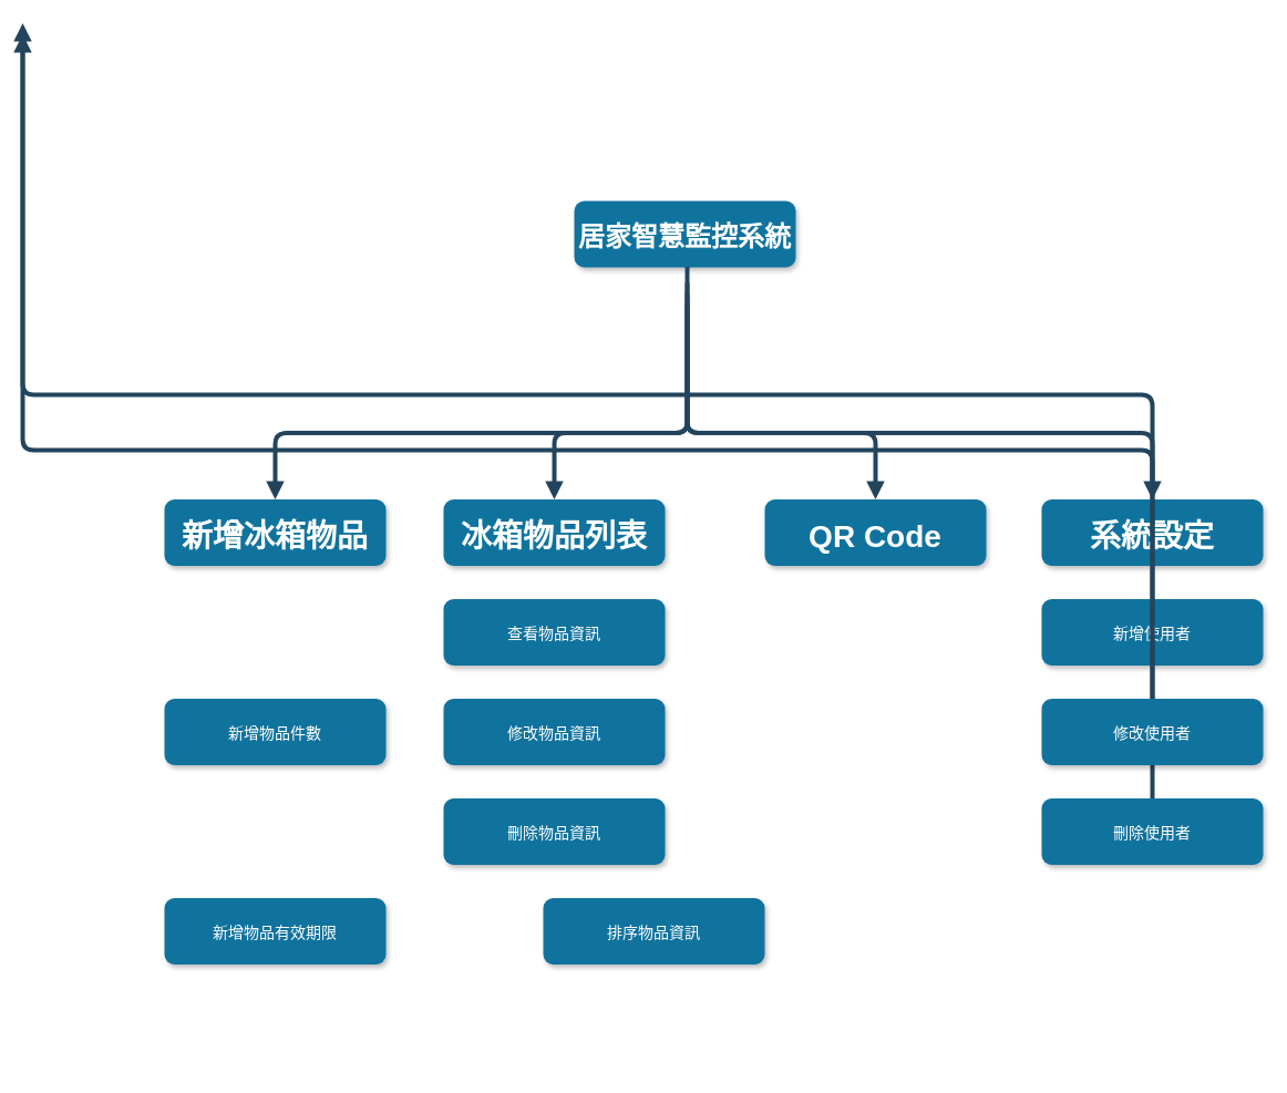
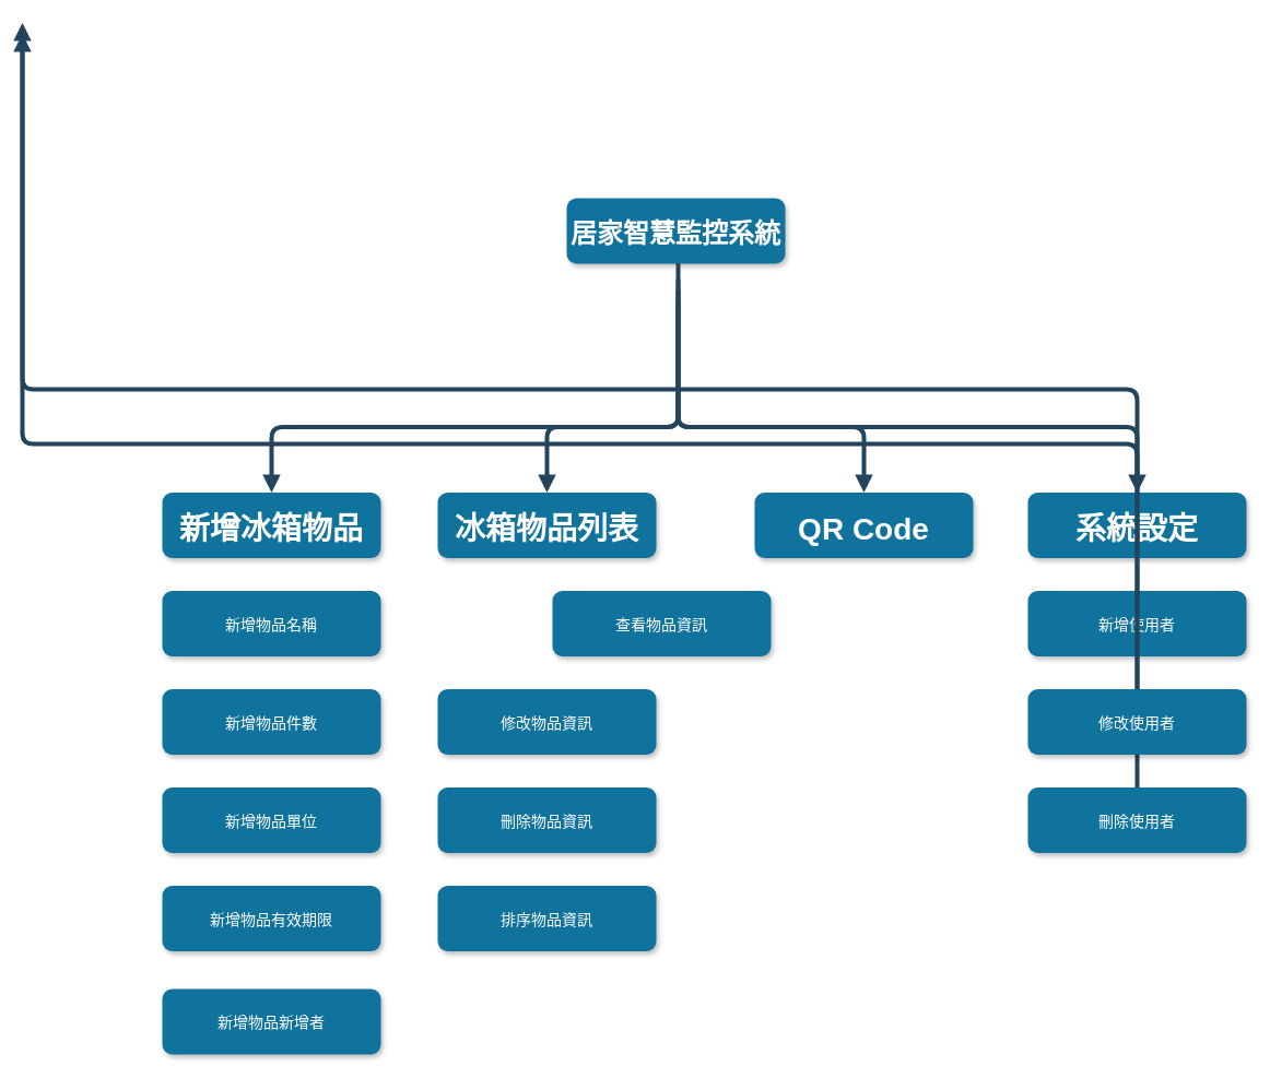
+ <mxCell id="4" value="新增物品名稱" style="rounded=1;fillColor=#10739E;strokeColor=none;shadow=1;gradientColor=none;fontStyle=0;fontColor=#FFFFFF;fontSize=14;" parent="1" vertex="1"><mxGeometry x="148" y="540.5" width="200" height="60" as="geometry" /></mxCell>
- <mxCell id="9" value="查看物品資訊" style="rounded=1;fillColor=#10739E;strokeColor=none;shadow=1;gradientColor=none;fontStyle=0;fontColor=#FFFFFF;fontSize=14;" parent="1" vertex="1"><mxGeometry x="400" y="540.5" width="200" height="60" as="geometry" /></mxCell>
+ <mxCell id="9" value="查看物品資訊" style="rounded=1;fillColor=#10739E;strokeColor=none;shadow=1;gradientColor=none;fontStyle=0;fontColor=#FFFFFF;fontSize=14;" parent="1" vertex="1"><mxGeometry x="505" y="540.5" width="200" height="60" as="geometry" /></mxCell>
+ <mxCell id="6" value="新增物品單位" style="rounded=1;fillColor=#10739E;strokeColor=none;shadow=1;gradientColor=none;fontStyle=0;fontColor=#FFFFFF;fontSize=14;" parent="1" vertex="1"><mxGeometry x="148" y="720.5" width="200" height="60" as="geometry" /></mxCell>
- <mxCell id="22" value="排序物品資訊" style="rounded=1;fillColor=#10739E;strokeColor=none;shadow=1;gradientColor=none;fontStyle=0;fontColor=#FFFFFF;fontSize=14;" vertex="1" parent="1"><mxGeometry x="490" y="810.5" width="200" height="60" as="geometry" /></mxCell>
+ <mxCell id="22" value="排序物品資訊" style="rounded=1;fillColor=#10739E;strokeColor=none;shadow=1;gradientColor=none;fontStyle=0;fontColor=#FFFFFF;fontSize=14;" vertex="1" parent="1"><mxGeometry x="400" y="810.5" width="200" height="60" as="geometry" /></mxCell>
+ <mxCell id="21" value="新增物品新增者" style="rounded=1;fillColor=#10739E;strokeColor=none;shadow=1;gradientColor=none;fontStyle=0;fontColor=#FFFFFF;fontSize=14;" vertex="1" parent="1"><mxGeometry x="148" y="905" width="200" height="60" as="geometry" /></mxCell>
